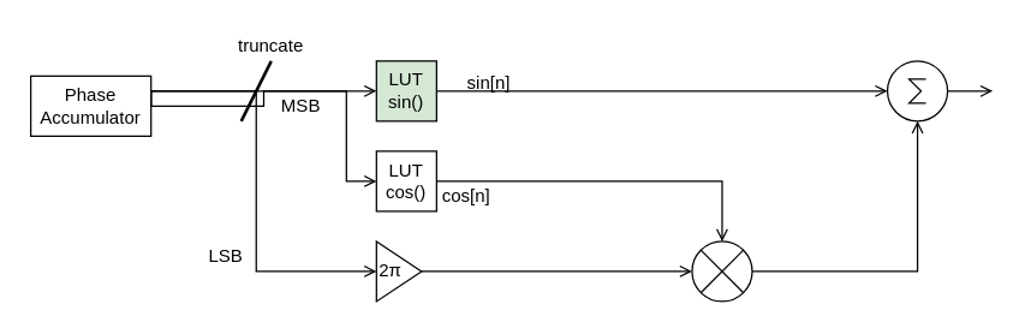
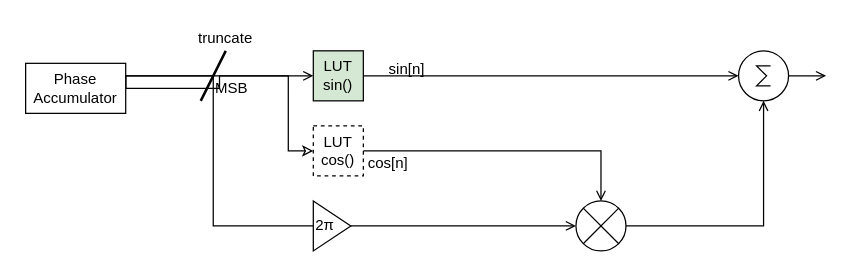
- <mxCell id="17" value="MSB" style="text;html=1;strokeColor=none;fillColor=none;align=center;verticalAlign=middle;whiteSpace=wrap;rounded=0;" parent="1" vertex="1"><mxGeometry x="180" y="60" width="40" height="20" as="geometry" /></mxCell>
+ <mxCell id="17" value="MSB" style="text;html=1;strokeColor=none;fillColor=none;align=center;verticalAlign=middle;whiteSpace=wrap;rounded=0;" parent="1" vertex="1"><mxGeometry x="165" y="60" width="40" height="20" as="geometry" /></mxCell>
- <mxCell id="3" style="edgeStyle=orthogonalEdgeStyle;rounded=0;orthogonalLoop=1;jettySize=auto;html=1;exitX=1;exitY=0.5;exitDx=0;exitDy=0;entryX=0;entryY=0.5;entryDx=0;entryDy=0;endArrow=open;endFill=0;" parent="1" source="5" target="8" edge="1"><mxGeometry relative="1" as="geometry"><Array as="points"><mxPoint x="230" y="60" /><mxPoint x="230" y="120" /></Array><mxPoint x="260" y="100" as="targetPoint" /></mxGeometry></mxCell>
+ <mxCell id="3" style="edgeStyle=orthogonalEdgeStyle;rounded=0;orthogonalLoop=1;jettySize=auto;html=1;exitX=1;exitY=0.5;exitDx=0;exitDy=0;entryX=0;entryY=0.5;entryDx=0;entryDy=0;endArrow=classic;endFill=0;" parent="1" source="5" target="8" edge="1"><mxGeometry relative="1" as="geometry"><Array as="points"><mxPoint x="230" y="60" /><mxPoint x="230" y="120" /></Array><mxPoint x="260" y="100" as="targetPoint" /></mxGeometry></mxCell>
- <mxCell id="8" value="LUT&lt;br&gt;cos()" style="rounded=0;whiteSpace=wrap;html=1;" parent="1" vertex="1"><mxGeometry x="250" y="100" width="40" height="40" as="geometry" /></mxCell>
+ <mxCell id="8" value="LUT&lt;br&gt;cos()" style="rounded=0;whiteSpace=wrap;html=1;dashed=1;" parent="1" vertex="1"><mxGeometry x="250" y="100" width="40" height="40" as="geometry" /></mxCell>
- <mxCell id="18" value="LSB" style="text;html=1;strokeColor=none;fillColor=none;align=center;verticalAlign=middle;whiteSpace=wrap;rounded=0;" parent="1" vertex="1"><mxGeometry x="130" y="160" width="40" height="20" as="geometry" /></mxCell>
- <mxCell id="4" style="edgeStyle=orthogonalEdgeStyle;rounded=0;orthogonalLoop=1;jettySize=auto;html=1;exitX=1;exitY=0.5;exitDx=0;exitDy=0;strokeWidth=1;endArrow=open;endFill=0;entryX=0;entryY=0.5;entryDx=0;entryDy=0;" parent="1" source="5" target="21" edge="1"><mxGeometry relative="1" as="geometry"><mxPoint x="280" y="190" as="targetPoint" /><Array as="points"><mxPoint x="170" y="60" /><mxPoint x="170" y="180" /></Array></mxGeometry></mxCell>
+ <mxCell id="4" style="edgeStyle=orthogonalEdgeStyle;rounded=0;orthogonalLoop=1;jettySize=auto;html=1;exitX=1;exitY=0.5;exitDx=0;exitDy=0;strokeWidth=1;endArrow=none;endFill=0;entryX=0;entryY=0.5;entryDx=0;entryDy=0;" parent="1" source="5" target="21" edge="1"><mxGeometry relative="1" as="geometry"><mxPoint x="280" y="190" as="targetPoint" /><Array as="points"><mxPoint x="170" y="60" /><mxPoint x="170" y="180" /></Array></mxGeometry></mxCell>
